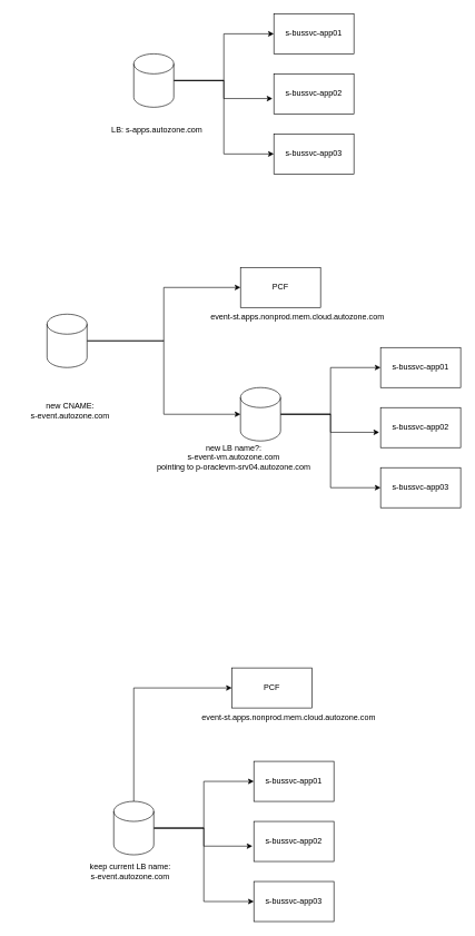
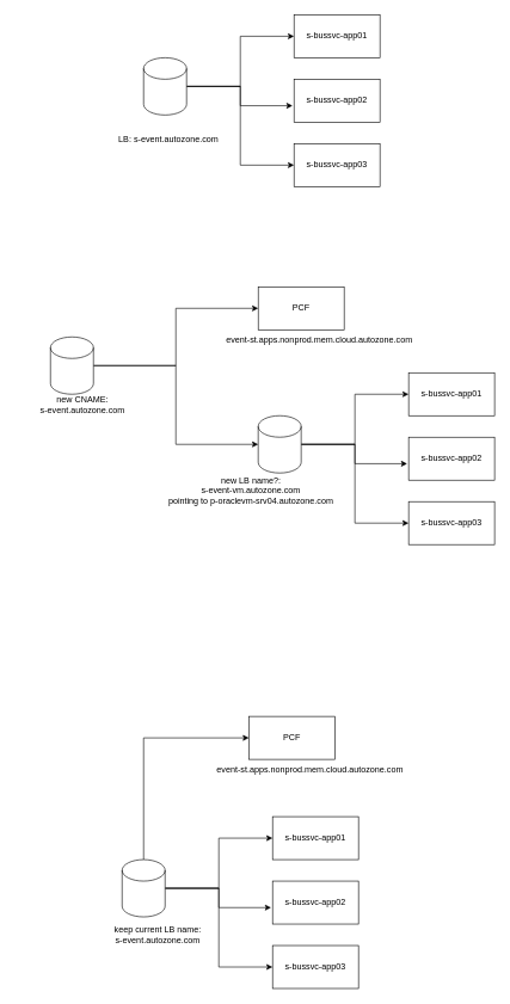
- <mxCell id="6" value="LB: s-apps.autozone.com" style="text;html=1;strokeColor=none;fillColor=none;align=center;verticalAlign=middle;whiteSpace=wrap;rounded=0;" vertex="1" parent="1"><mxGeometry x="140" y="180" width="190" height="30" as="geometry" /></mxCell>
+ <mxCell id="6" value="LB: s-event.autozone.com" style="text;html=1;strokeColor=none;fillColor=none;align=center;verticalAlign=middle;whiteSpace=wrap;rounded=0;" vertex="1" parent="1"><mxGeometry x="140" y="180" width="190" height="30" as="geometry" /></mxCell>
- <mxCell id="14" value="new CNAME:&lt;br&gt;s-event.autozone.com" style="text;html=1;strokeColor=none;fillColor=none;align=center;verticalAlign=middle;whiteSpace=wrap;rounded=0;" vertex="1" parent="1"><mxGeometry x="10" y="600" width="190" height="30" as="geometry" /></mxCell>
+ <mxCell id="14" value="new CNAME:&lt;br&gt;s-event.autozone.com" style="text;html=1;strokeColor=none;fillColor=none;align=center;verticalAlign=middle;whiteSpace=wrap;rounded=0;" vertex="1" parent="1"><mxGeometry y="550" width="190" height="30" as="geometry" x="20" /></mxCell>
- <mxCell id="32" value="keep current LB name: &lt;br&gt;s-event.autozone.com" style="text;html=1;strokeColor=none;fillColor=none;align=center;verticalAlign=middle;whiteSpace=wrap;rounded=0;" vertex="1" parent="1"><mxGeometry x="100" y="1290" width="190" height="30" as="geometry" /></mxCell>
+ <mxCell id="32" value="keep current LB name: &lt;br&gt;s-event.autozone.com" style="text;html=1;strokeColor=none;fillColor=none;align=center;verticalAlign=middle;whiteSpace=wrap;rounded=0;" vertex="1" parent="1"><mxGeometry x="125" y="1290" width="190" height="30" as="geometry" /></mxCell>
